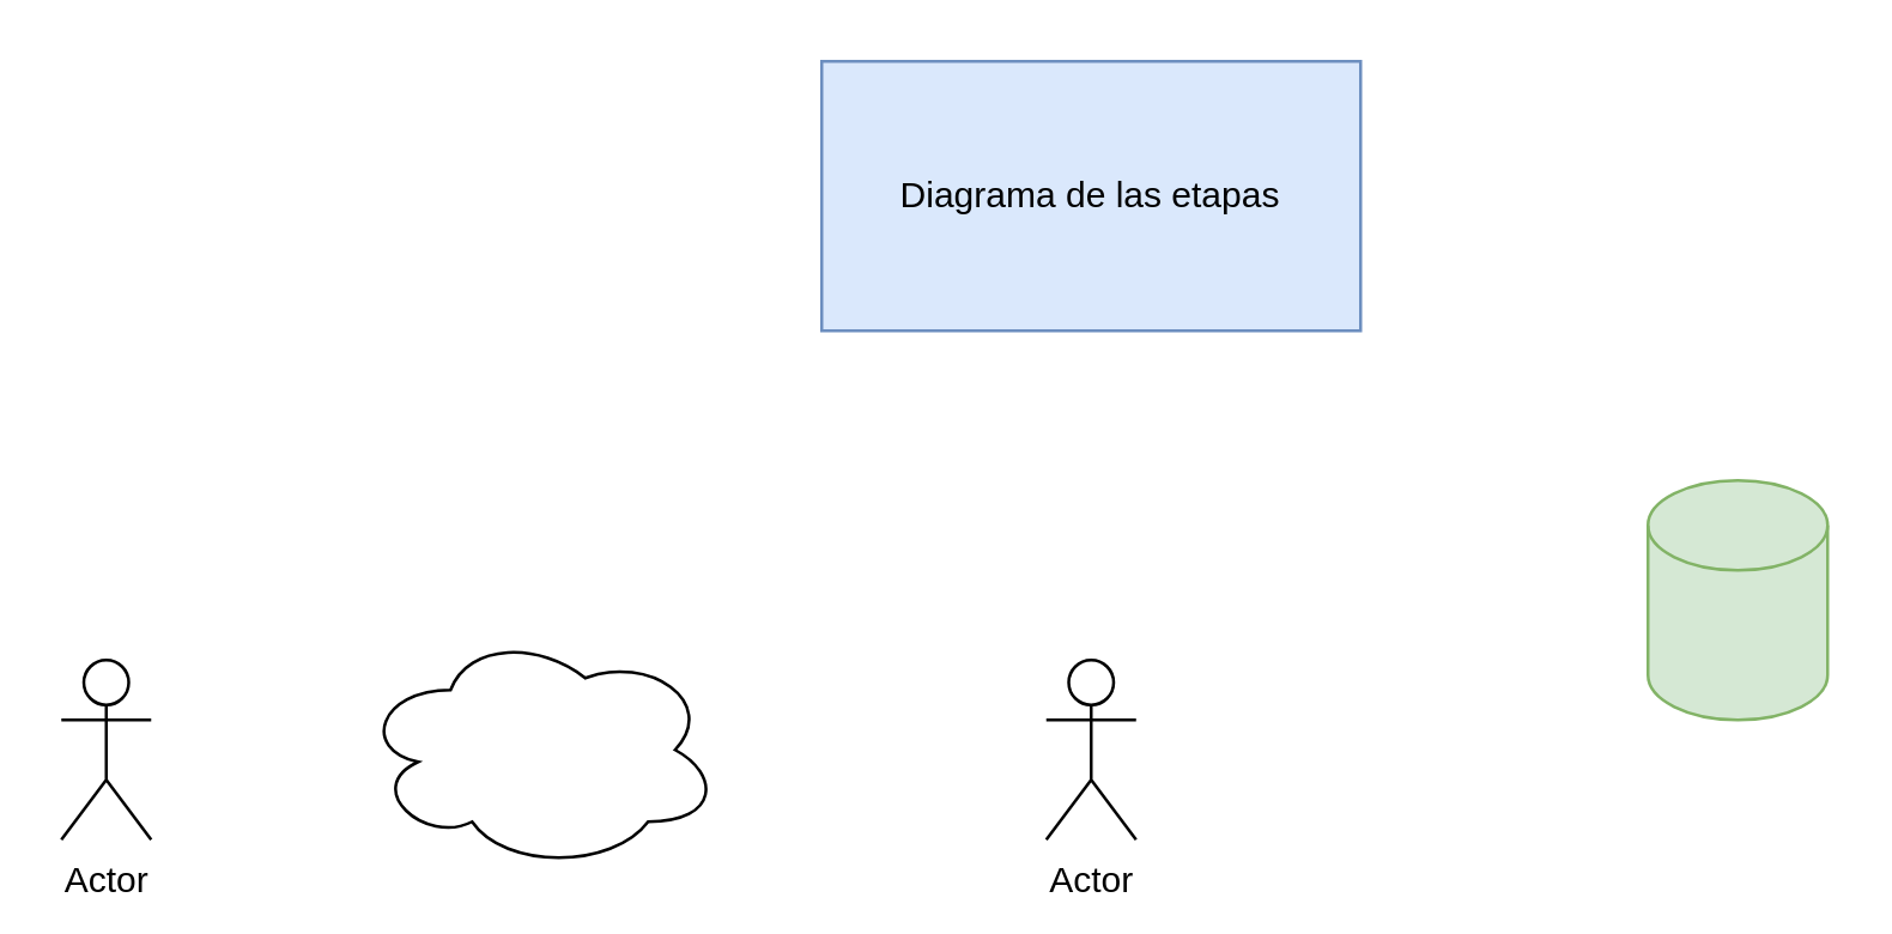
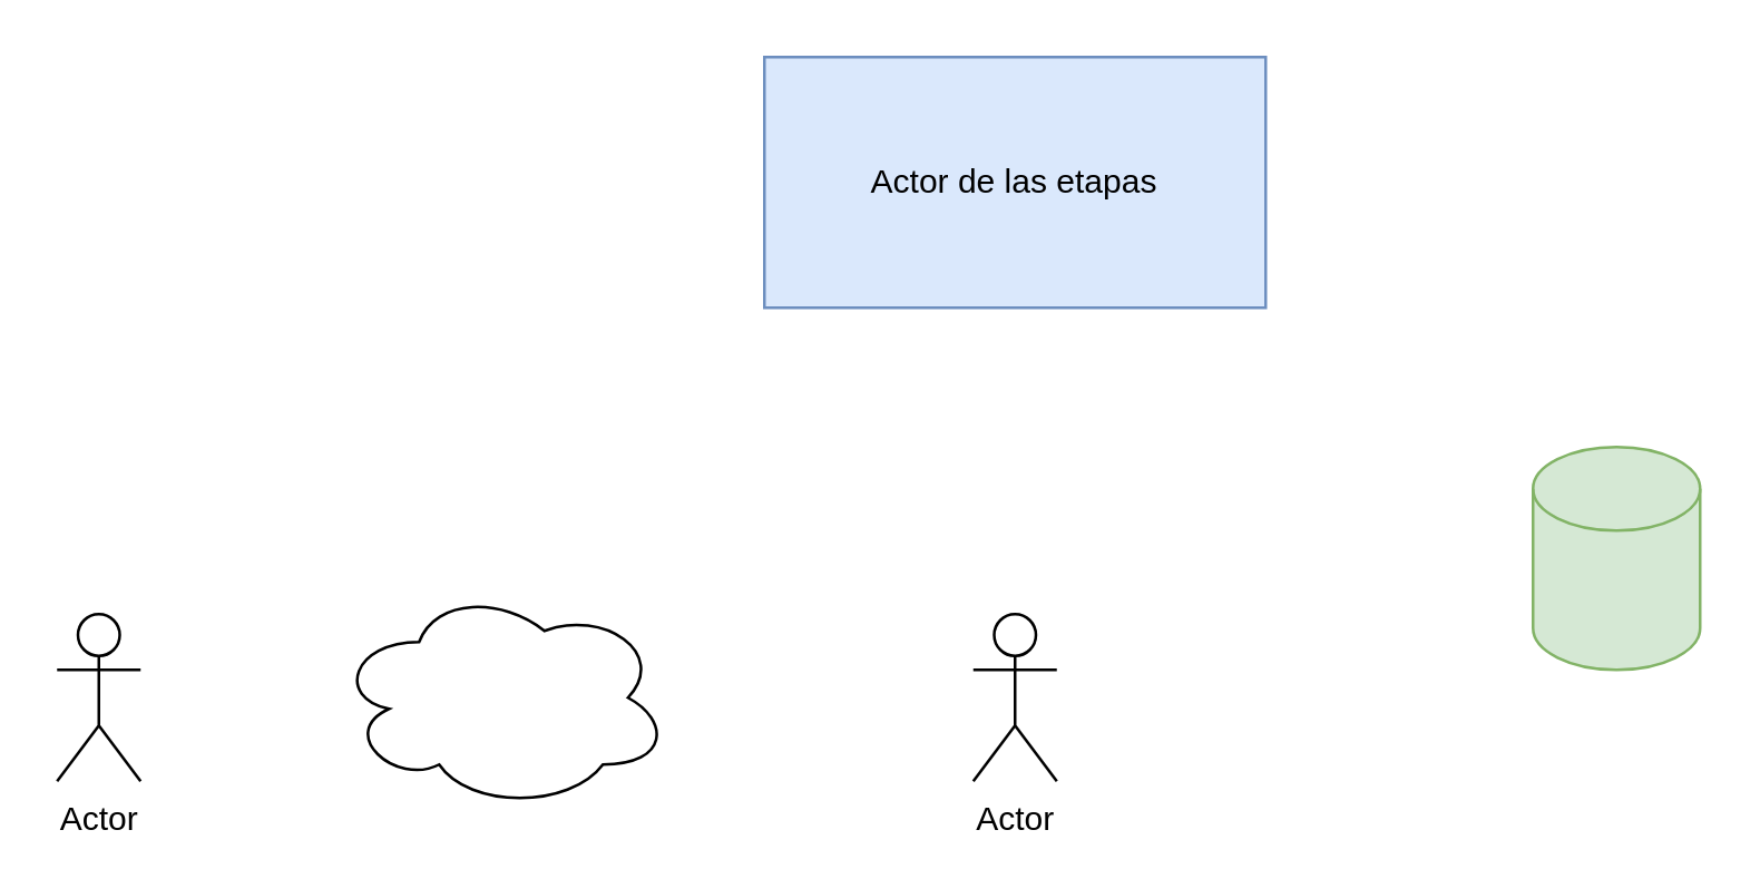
- <mxCell id="2" value="Diagrama de las etapas" style="text;html=1;align=center;verticalAlign=middle;whiteSpace=wrap;rounded=0;fillColor=#dae8fc;strokeColor=#6c8ebf;" parent="1" vertex="1"><mxGeometry x="274" y="20" width="180" height="90" as="geometry" /></mxCell>
+ <mxCell id="2" value="Actor de las etapas" style="text;html=1;align=center;verticalAlign=middle;whiteSpace=wrap;rounded=0;fillColor=#dae8fc;strokeColor=#6c8ebf;" parent="1" vertex="1"><mxGeometry x="274" y="20" width="180" height="90" as="geometry" /></mxCell>
